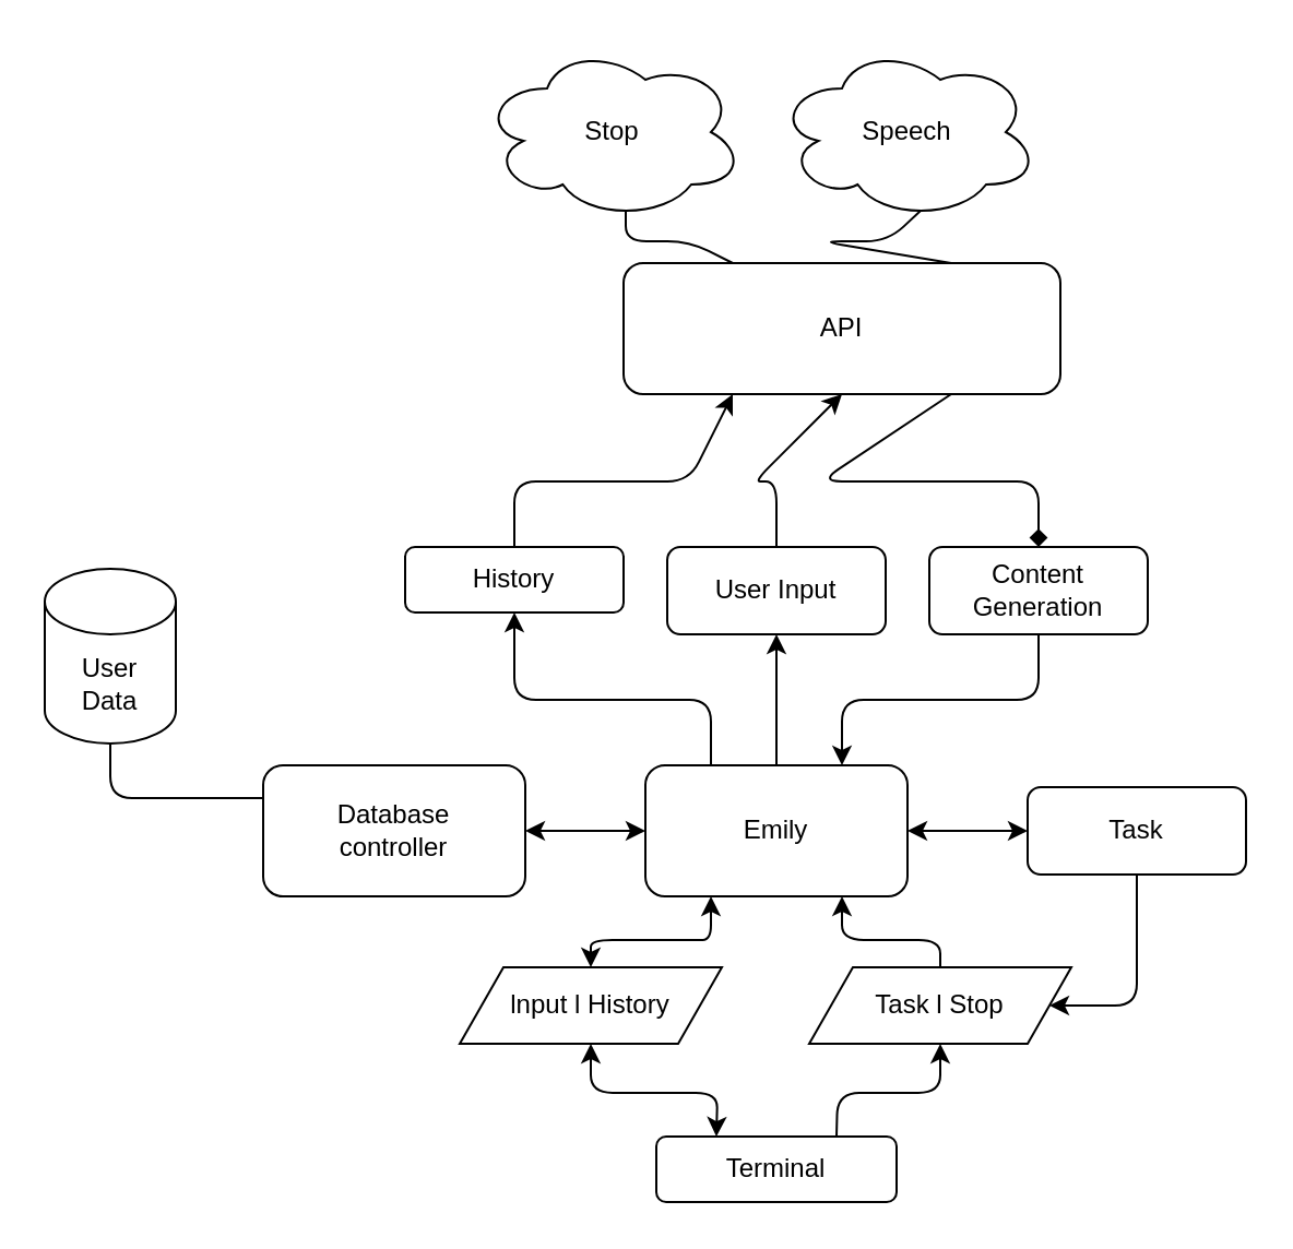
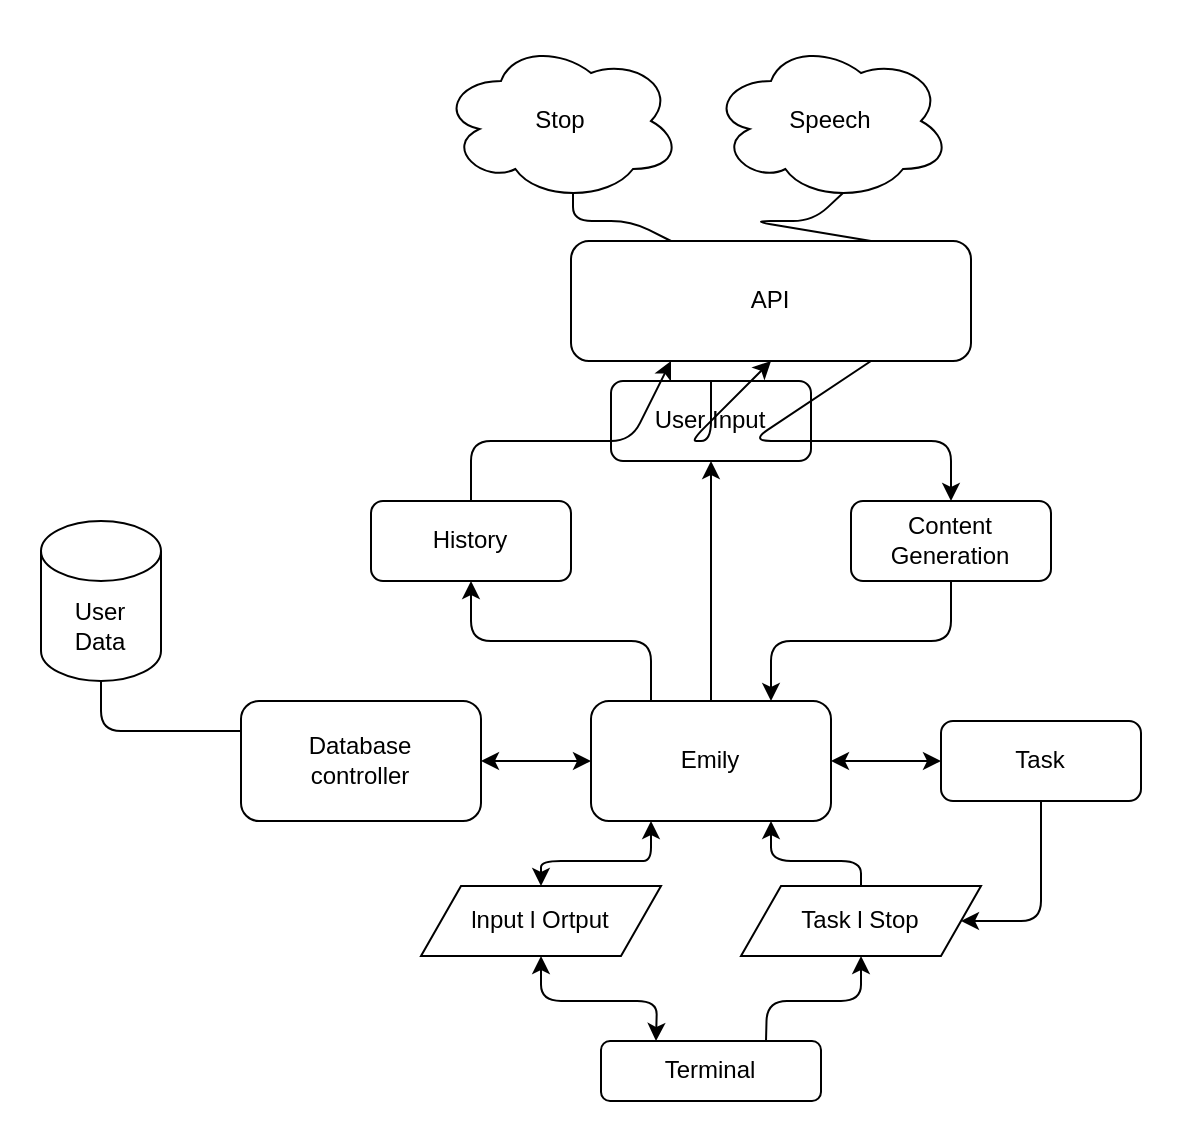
- <mxCell id="24" value="" style="endArrow=diamond;html=1;exitX=0.75;exitY=1;exitDx=0;exitDy=0;entryX=0.5;entryY=0;entryDx=0;entryDy=0;" edge="1" parent="1" source="6" target="18"><mxGeometry width="50" height="50" relative="1" as="geometry"><mxPoint x="390" y="260" as="sourcePoint" /><mxPoint x="440" y="210" as="targetPoint" /><Array as="points"><mxPoint x="375" y="220" /><mxPoint x="475" y="220" /></Array></mxGeometry></mxCell>
+ <mxCell id="24" value="" style="endArrow=classic;html=1;exitX=0.75;exitY=1;exitDx=0;exitDy=0;entryX=0.5;entryY=0;entryDx=0;entryDy=0;" edge="1" parent="1" source="6" target="18"><mxGeometry width="50" height="50" relative="1" as="geometry"><mxPoint x="390" y="260" as="sourcePoint" /><mxPoint x="440" y="210" as="targetPoint" /><Array as="points"><mxPoint x="375" y="220" /><mxPoint x="475" y="220" /></Array></mxGeometry></mxCell>
- <mxCell id="16" value="History" style="rounded=1;whiteSpace=wrap;html=1;" vertex="1" parent="1"><mxGeometry x="185" y="250" width="100" height="30" as="geometry" /></mxCell>
+ <mxCell id="16" value="History" style="rounded=1;whiteSpace=wrap;html=1;" vertex="1" parent="1"><mxGeometry x="185" y="250" width="100" height="40" as="geometry" /></mxCell>
- <mxCell id="17" value="User Input" style="rounded=1;whiteSpace=wrap;html=1;" vertex="1" parent="1"><mxGeometry x="305" y="250" width="100" height="40" as="geometry" /></mxCell>
+ <mxCell id="17" value="User Input" style="rounded=1;whiteSpace=wrap;html=1;" vertex="1" parent="1"><mxGeometry x="305" y="190" width="100" height="40" as="geometry" /></mxCell>
- <mxCell id="12" value="lnput l History" style="shape=parallelogram;perimeter=parallelogramPerimeter;whiteSpace=wrap;html=1;fixedSize=1;" vertex="1" parent="1"><mxGeometry x="210" y="442.5" width="120" height="35" as="geometry" /></mxCell>
+ <mxCell id="12" value="lnput l Ortput" style="shape=parallelogram;perimeter=parallelogramPerimeter;whiteSpace=wrap;html=1;fixedSize=1;" vertex="1" parent="1"><mxGeometry x="210" y="442.5" width="120" height="35" as="geometry" /></mxCell>
